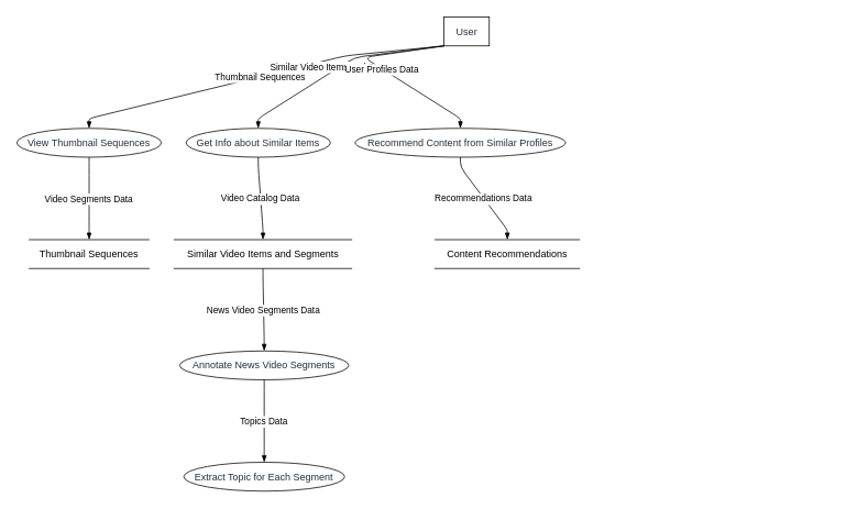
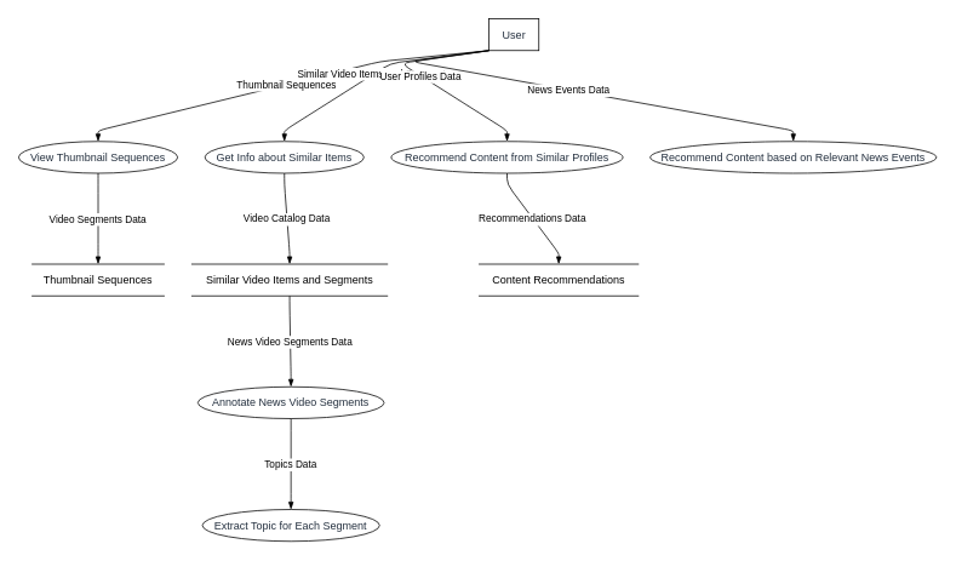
+ <mxCell id="20" value="News Events Data" style="endArrow=blockThin;endFill=1;fontSize=11;orthogonal=1;noEdgeStyle=1;" edge="1" parent="1" source="2" target="11"><mxGeometry relative="1" as="geometry"><Array as="points"><mxPoint x="451.875" y="67" /><mxPoint x="872.5" y="143" /></Array></mxGeometry></mxCell>
+ <mxCell id="11" value="Recommend Content based on Relevant News Events" style="shape=ellipse;perimeter=ellipsePerimeter;whiteSpace=wrap;html=1;fillColor=#ffffff;strokeColor=#000000;align=center;verticalAlign=middle;fontColor=#232F3E;" vertex="1" parent="1"><mxGeometry x="715" y="155" width="315" height="35" as="geometry" /></mxCell>
